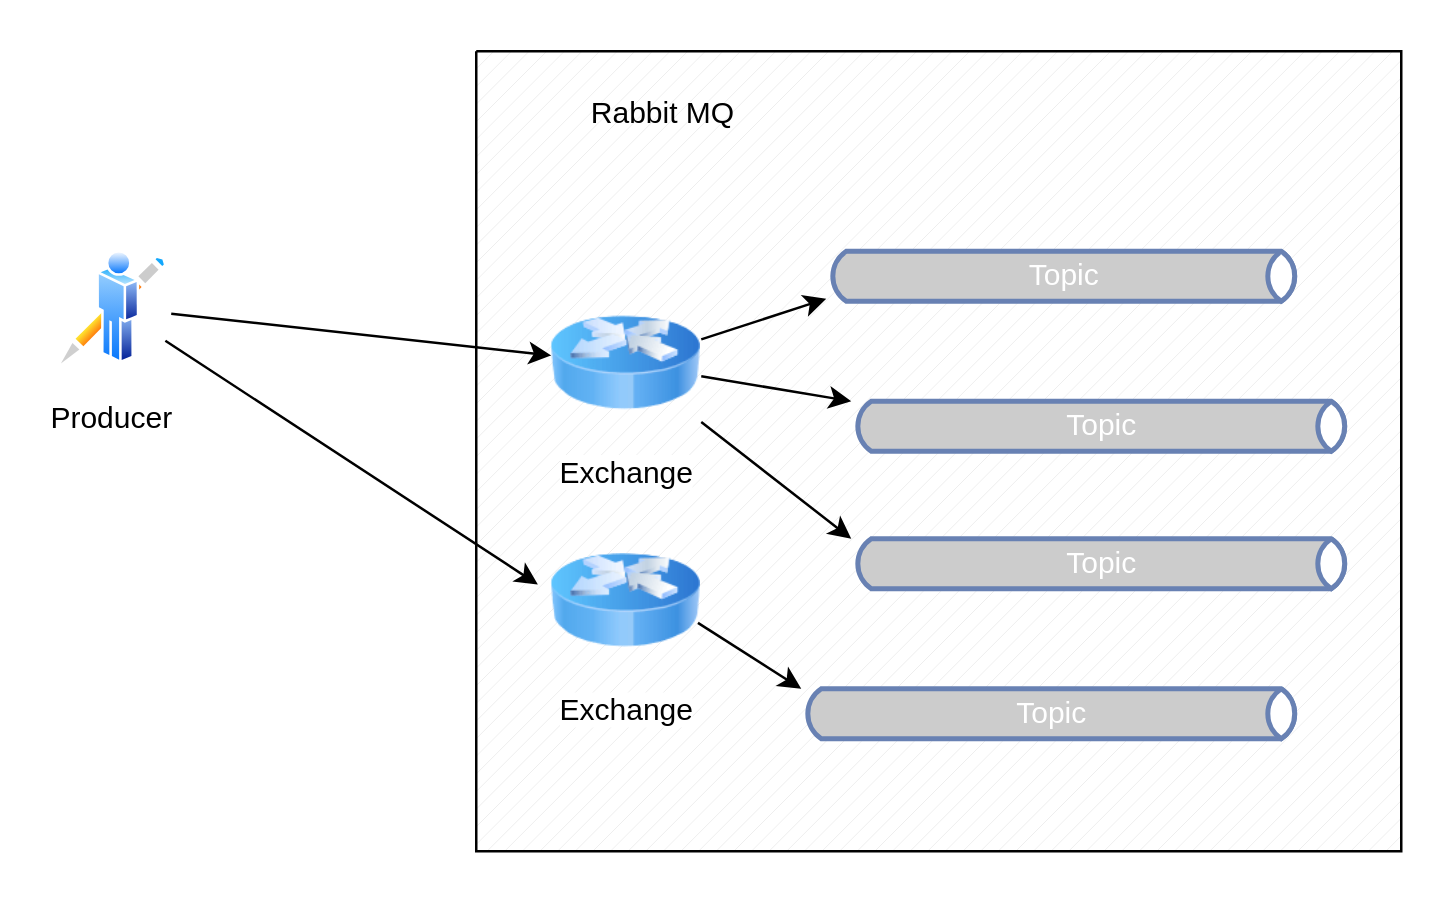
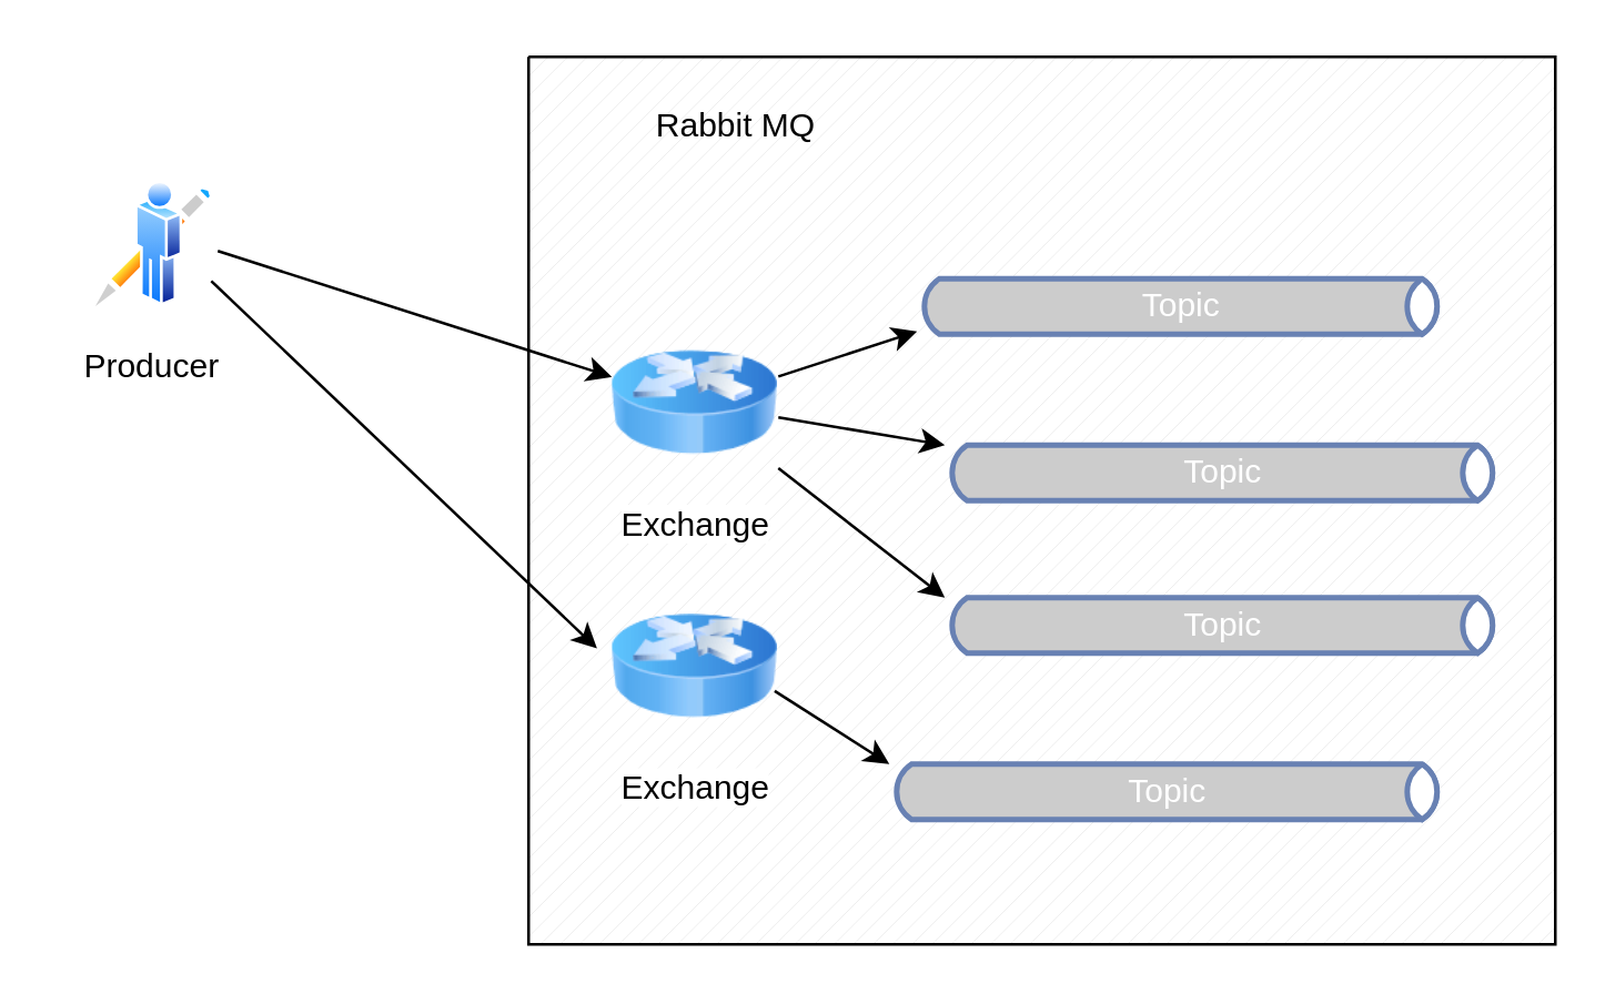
- <mxCell id="2" value="Producer" style="image;aspect=fixed;perimeter=ellipsePerimeter;html=1;align=center;shadow=0;dashed=0;spacingTop=3;image=img/lib/active_directory/writer.svg;" vertex="1" parent="1"><mxGeometry x="20" y="100" width="48" height="50" as="geometry" /></mxCell>
+ <mxCell id="2" value="Producer" style="image;aspect=fixed;perimeter=ellipsePerimeter;html=1;align=center;shadow=0;dashed=0;spacingTop=3;image=img/lib/active_directory/writer.svg;" vertex="1" parent="1"><mxGeometry x="30" y="65" width="48" height="50" as="geometry" /></mxCell>
